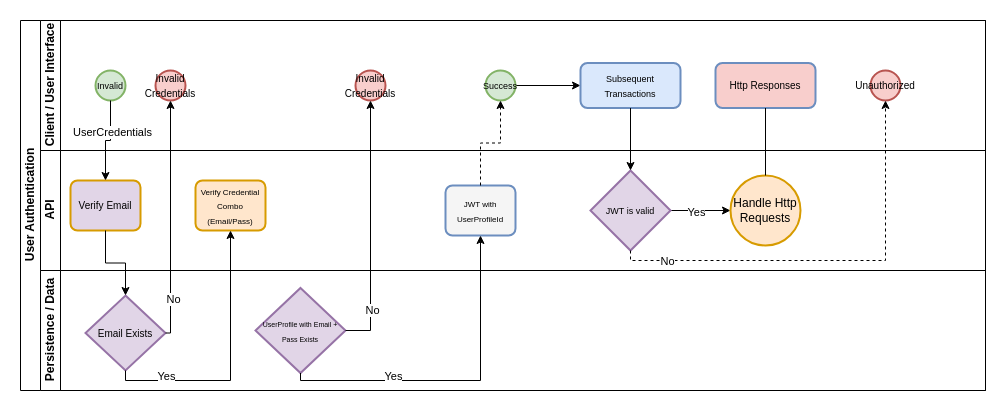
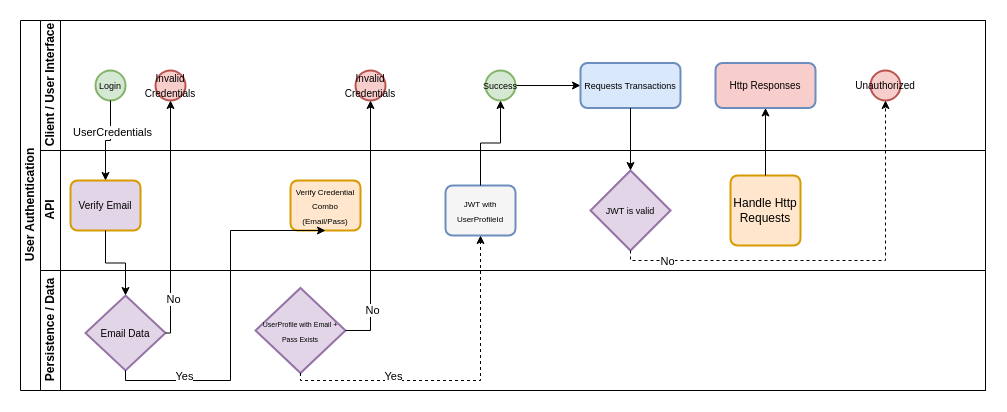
- <mxCell id="8" value="&lt;font style=&quot;font-size: 9px;&quot;&gt;Invalid&lt;/font&gt;" style="strokeWidth=2;html=1;shape=mxgraph.flowchart.start_2;whiteSpace=wrap;fillColor=#d5e8d4;strokeColor=#82b366;" vertex="1" parent="3"><mxGeometry x="55" y="50" width="30" height="30" as="geometry" /></mxCell>
+ <mxCell id="8" value="&lt;font style=&quot;font-size: 9px;&quot;&gt;Login&lt;/font&gt;" style="strokeWidth=2;html=1;shape=mxgraph.flowchart.start_2;whiteSpace=wrap;fillColor=#d5e8d4;strokeColor=#82b366;" vertex="1" parent="3"><mxGeometry x="55" y="50" width="30" height="30" as="geometry" /></mxCell>
- <mxCell id="9" value="&lt;font style=&quot;font-size: 9px;&quot;&gt;Subsequent Transactions&lt;/font&gt;" style="rounded=1;whiteSpace=wrap;html=1;absoluteArcSize=1;arcSize=14;strokeWidth=2;fillColor=#dae8fc;strokeColor=#6c8ebf;" vertex="1" parent="3"><mxGeometry x="540" y="42.5" width="100" height="45" as="geometry" /></mxCell>
+ <mxCell id="9" value="&lt;font style=&quot;font-size: 9px;&quot;&gt;Requests Transactions&lt;/font&gt;" style="rounded=1;whiteSpace=wrap;html=1;absoluteArcSize=1;arcSize=14;strokeWidth=2;fillColor=#dae8fc;strokeColor=#6c8ebf;" vertex="1" parent="3"><mxGeometry x="540" y="42.5" width="100" height="45" as="geometry" /></mxCell>
- <mxCell id="36" style="edgeStyle=orthogonalEdgeStyle;rounded=0;orthogonalLoop=1;jettySize=auto;html=1;entryX=0.5;entryY=1;entryDx=0;entryDy=0;endArrow=none;" edge="1" parent="2" source="19" target="10"><mxGeometry relative="1" as="geometry" /></mxCell>
+ <mxCell id="36" style="edgeStyle=orthogonalEdgeStyle;rounded=0;orthogonalLoop=1;jettySize=auto;html=1;entryX=0.5;entryY=1;entryDx=0;entryDy=0;" edge="1" parent="2" source="19" target="10"><mxGeometry relative="1" as="geometry" /></mxCell>
- <mxCell id="34" style="edgeStyle=orthogonalEdgeStyle;rounded=0;orthogonalLoop=1;jettySize=auto;html=1;entryX=0.5;entryY=1;entryDx=0;entryDy=0;entryPerimeter=0;dashed=1;" edge="1" parent="2" source="15" target="5"><mxGeometry relative="1" as="geometry" /></mxCell>
+ <mxCell id="34" style="edgeStyle=orthogonalEdgeStyle;rounded=0;orthogonalLoop=1;jettySize=auto;html=1;entryX=0.5;entryY=1;entryDx=0;entryDy=0;entryPerimeter=0;" edge="1" parent="2" source="15" target="5"><mxGeometry relative="1" as="geometry" /></mxCell>
- <mxCell id="14" value="&lt;font style=&quot;font-size: 8px;&quot;&gt;Verify Credential Combo (Email/Pass)&lt;/font&gt;" style="rounded=1;whiteSpace=wrap;html=1;absoluteArcSize=1;arcSize=14;strokeWidth=2;fillColor=#ffe6cc;strokeColor=#d79b00;" vertex="1" parent="12"><mxGeometry x="155" y="30" width="70" height="50" as="geometry" /></mxCell>
+ <mxCell id="14" value="&lt;font style=&quot;font-size: 8px;&quot;&gt;Verify Credential Combo (Email/Pass)&lt;/font&gt;" style="rounded=1;whiteSpace=wrap;html=1;absoluteArcSize=1;arcSize=14;strokeWidth=2;fillColor=#ffe6cc;strokeColor=#d79b00;" vertex="1" parent="12"><mxGeometry x="250" y="30" width="70" height="50" as="geometry" /></mxCell>
- <mxCell id="16" style="edgeStyle=orthogonalEdgeStyle;rounded=0;orthogonalLoop=1;jettySize=auto;html=1;entryX=0;entryY=0.5;entryDx=0;entryDy=0;" edge="1" parent="12" source="18" target="19"><mxGeometry relative="1" as="geometry" /></mxCell>
- <mxCell id="17" value="Yes" style="edgeLabel;html=1;align=center;verticalAlign=middle;resizable=0;points=[];" vertex="1" connectable="0" parent="16"><mxGeometry x="-0.18" y="-1" relative="1" as="geometry"><mxPoint as="offset" /></mxGeometry></mxCell>
- <mxCell id="19" value="Handle Http Requests" style="ellipse;whiteSpace=wrap;html=1;absoluteArcSize=1;arcSize=14;strokeWidth=2;fillColor=#ffe6cc;strokeColor=#d79b00;" vertex="1" parent="12"><mxGeometry x="690" y="25" width="70" height="70" as="geometry" /></mxCell>
+ <mxCell id="19" value="Handle Http Requests" style="rounded=1;whiteSpace=wrap;html=1;absoluteArcSize=1;arcSize=14;strokeWidth=2;fillColor=#ffe6cc;strokeColor=#d79b00;" vertex="1" parent="12"><mxGeometry x="690" y="25" width="70" height="70" as="geometry" /></mxCell>
- <mxCell id="21" value="&lt;font size=&quot;1&quot;&gt;Email Exists&lt;/font&gt;" style="strokeWidth=2;html=1;shape=mxgraph.flowchart.decision;whiteSpace=wrap;fillColor=#e1d5e7;strokeColor=#9673a6;" vertex="1" parent="20"><mxGeometry x="45" y="25" width="80" height="75" as="geometry" /></mxCell>
+ <mxCell id="21" value="&lt;font size=&quot;1&quot;&gt;Email Data&lt;/font&gt;" style="strokeWidth=2;html=1;shape=mxgraph.flowchart.decision;whiteSpace=wrap;fillColor=#e1d5e7;strokeColor=#9673a6;" vertex="1" parent="20"><mxGeometry x="45" y="25" width="80" height="75" as="geometry" /></mxCell>
- <mxCell id="30" style="edgeStyle=orthogonalEdgeStyle;rounded=0;orthogonalLoop=1;jettySize=auto;html=1;entryX=0.5;entryY=1;entryDx=0;entryDy=0;" edge="1" parent="2" source="22" target="15"><mxGeometry relative="1" as="geometry"><Array as="points"><mxPoint x="280" y="360" /><mxPoint x="460" y="360" /></Array></mxGeometry></mxCell>
+ <mxCell id="30" style="edgeStyle=orthogonalEdgeStyle;rounded=0;orthogonalLoop=1;jettySize=auto;html=1;entryX=0.5;entryY=1;entryDx=0;entryDy=0;dashed=1;" edge="1" parent="2" source="22" target="15"><mxGeometry relative="1" as="geometry"><Array as="points"><mxPoint x="280" y="360" /><mxPoint x="460" y="360" /></Array></mxGeometry></mxCell>
